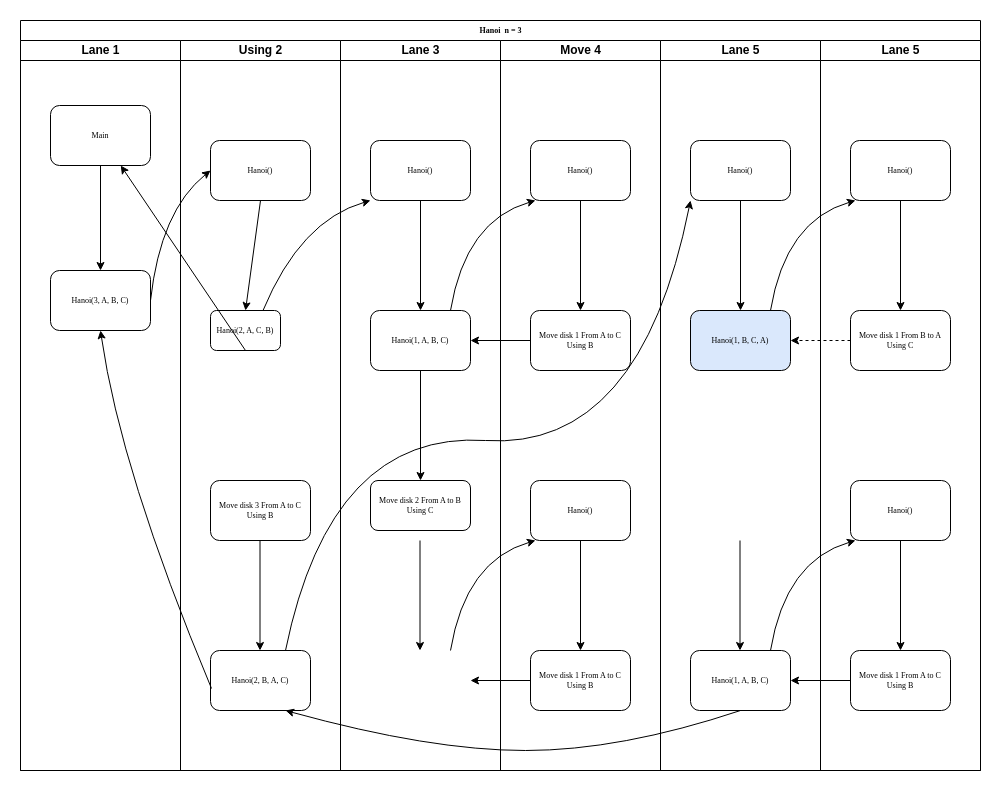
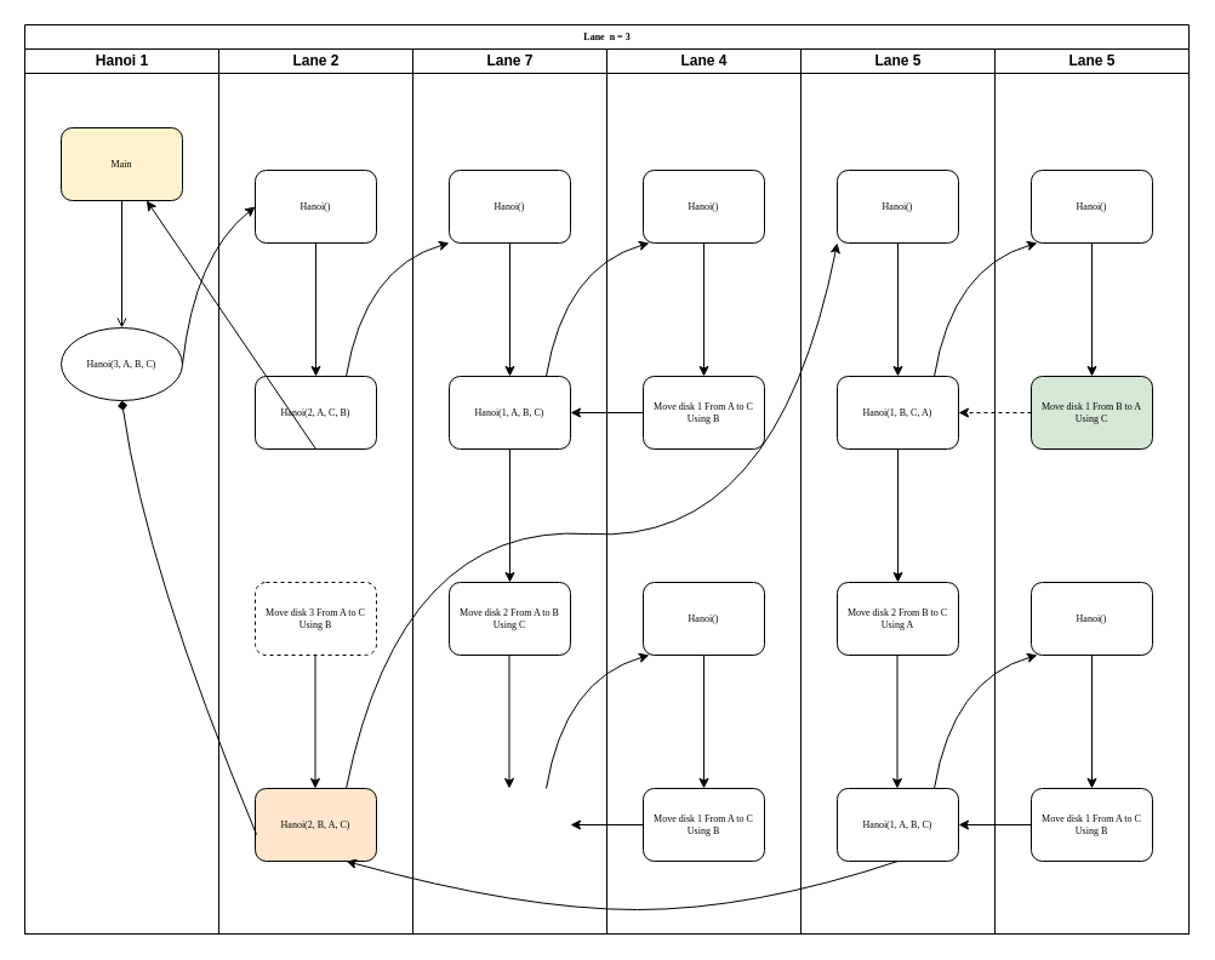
- <mxCell id="2" value="Hanoi&amp;nbsp; n = 3" style="swimlane;html=1;childLayout=stackLayout;startSize=20;rounded=0;shadow=0;labelBackgroundColor=none;strokeWidth=1;fontFamily=Verdana;fontSize=8;align=center;" parent="1" vertex="1"><mxGeometry x="20" y="20" width="960" height="750" as="geometry" /></mxCell>
+ <mxCell id="2" value="Lane&amp;nbsp; n = 3" style="swimlane;html=1;childLayout=stackLayout;startSize=20;rounded=0;shadow=0;labelBackgroundColor=none;strokeWidth=1;fontFamily=Verdana;fontSize=8;align=center;" parent="1" vertex="1"><mxGeometry x="20" y="20" width="960" height="750" as="geometry" /></mxCell>
- <mxCell id="3" value="Lane 1" style="swimlane;html=1;startSize=20;" parent="2" vertex="1"><mxGeometry y="20" width="160" height="730" as="geometry" /></mxCell>
+ <mxCell id="3" value="Hanoi 1" style="swimlane;html=1;startSize=20;" parent="2" vertex="1"><mxGeometry y="20" width="160" height="730" as="geometry" /></mxCell>
- <mxCell id="7" value="Using 2" style="swimlane;html=1;startSize=20;" parent="2" vertex="1"><mxGeometry x="160" y="20" width="160" height="730" as="geometry" /></mxCell>
+ <mxCell id="7" value="Lane 2" style="swimlane;html=1;startSize=20;" parent="2" vertex="1"><mxGeometry x="160" y="20" width="160" height="730" as="geometry" /></mxCell>
- <mxCell id="15" value="Lane 3" style="swimlane;html=1;startSize=20;" parent="2" vertex="1"><mxGeometry x="320" y="20" width="160" height="730" as="geometry" /></mxCell>
+ <mxCell id="15" value="Lane 7" style="swimlane;html=1;startSize=20;" parent="2" vertex="1"><mxGeometry x="320" y="20" width="160" height="730" as="geometry" /></mxCell>
- <mxCell id="24" value="Move 4" style="swimlane;html=1;startSize=20;" parent="2" vertex="1"><mxGeometry x="480" y="20" width="160" height="730" as="geometry" /></mxCell>
+ <mxCell id="24" value="Lane 4" style="swimlane;html=1;startSize=20;" parent="2" vertex="1"><mxGeometry x="480" y="20" width="160" height="730" as="geometry" /></mxCell>
- <mxCell id="4" value="Main" style="rounded=1;whiteSpace=wrap;html=1;shadow=0;labelBackgroundColor=none;strokeWidth=1;fontFamily=Verdana;fontSize=8;align=center;" parent="3" vertex="1"><mxGeometry x="30" y="65" width="100" height="60" as="geometry" /></mxCell>
+ <mxCell id="4" value="Main" style="rounded=1;whiteSpace=wrap;html=1;shadow=0;labelBackgroundColor=none;strokeWidth=1;fontFamily=Verdana;fontSize=8;align=center;fillColor=#fff2cc;" parent="3" vertex="1"><mxGeometry x="30" y="65" width="100" height="60" as="geometry" /></mxCell>
- <mxCell id="6" value="" style="endArrow=classic;html=1;rounded=0;exitX=0.5;exitY=1;exitDx=0;exitDy=0;entryX=0.5;entryY=0;entryDx=0;entryDy=0;" edge="1" parent="3" source="4" target="5"><mxGeometry width="50" height="50" relative="1" as="geometry"><mxPoint x="330" y="420" as="sourcePoint" /><mxPoint x="380" y="370" as="targetPoint" /></mxGeometry></mxCell>
+ <mxCell id="6" value="" style="endArrow=open;html=1;rounded=0;exitX=0.5;exitY=1;exitDx=0;exitDy=0;entryX=0.5;entryY=0;entryDx=0;entryDy=0;" edge="1" parent="3" source="4" target="5"><mxGeometry width="50" height="50" relative="1" as="geometry"><mxPoint x="330" y="420" as="sourcePoint" /><mxPoint x="380" y="370" as="targetPoint" /></mxGeometry></mxCell>
- <mxCell id="5" value="Hanoi(3, A, B, C)" style="rounded=1;whiteSpace=wrap;html=1;shadow=0;labelBackgroundColor=none;strokeWidth=1;fontFamily=Verdana;fontSize=8;align=center;" parent="3" vertex="1"><mxGeometry x="30" y="230" width="100" height="60" as="geometry" /></mxCell>
+ <mxCell id="5" value="Hanoi(3, A, B, C)" style="ellipse;whiteSpace=wrap;html=1;shadow=0;labelBackgroundColor=none;strokeWidth=1;fontFamily=Verdana;fontSize=8;align=center;" parent="3" vertex="1"><mxGeometry x="30" y="230" width="100" height="60" as="geometry" /></mxCell>
- <mxCell id="8" value="Hanoi(2, A, C, B)" style="rounded=1;whiteSpace=wrap;html=1;shadow=0;labelBackgroundColor=none;strokeWidth=1;fontFamily=Verdana;fontSize=8;align=center;" parent="7" vertex="1"><mxGeometry x="30" y="270" width="70" height="40" as="geometry" /></mxCell>
+ <mxCell id="8" value="Hanoi(2, A, C, B)" style="rounded=1;whiteSpace=wrap;html=1;shadow=0;labelBackgroundColor=none;strokeWidth=1;fontFamily=Verdana;fontSize=8;align=center;" parent="7" vertex="1"><mxGeometry x="30" y="270" width="100" height="60" as="geometry" /></mxCell>
- <mxCell id="35" value="" style="curved=1;endArrow=classic;html=1;rounded=0;exitX=0.01;exitY=0.633;exitDx=0;exitDy=0;exitPerimeter=0;entryX=0.5;entryY=1;entryDx=0;entryDy=0;" edge="1" parent="2" source="13" target="5"><mxGeometry width="50" height="50" relative="1" as="geometry"><mxPoint x="450" y="410" as="sourcePoint" /><mxPoint x="500" y="360" as="targetPoint" /><Array as="points"><mxPoint x="100" y="450" /></Array></mxGeometry></mxCell>
+ <mxCell id="35" value="" style="curved=1;endArrow=diamond;html=1;rounded=0;exitX=0.01;exitY=0.633;exitDx=0;exitDy=0;exitPerimeter=0;entryX=0.5;entryY=1;entryDx=0;entryDy=0;" edge="1" parent="2" source="13" target="5"><mxGeometry width="50" height="50" relative="1" as="geometry"><mxPoint x="450" y="410" as="sourcePoint" /><mxPoint x="500" y="360" as="targetPoint" /><Array as="points"><mxPoint x="100" y="450" /></Array></mxGeometry></mxCell>
- <mxCell id="38" value="Hanoi(1, B, C, A)" style="rounded=1;whiteSpace=wrap;html=1;shadow=0;labelBackgroundColor=none;strokeWidth=1;fontFamily=Verdana;fontSize=8;align=center;fillColor=#dae8fc;" vertex="1" parent="37"><mxGeometry x="-130" y="270" width="100" height="60" as="geometry" /></mxCell>
+ <mxCell id="38" value="Hanoi(1, B, C, A)" style="rounded=1;whiteSpace=wrap;html=1;shadow=0;labelBackgroundColor=none;strokeWidth=1;fontFamily=Verdana;fontSize=8;align=center;" vertex="1" parent="37"><mxGeometry x="-130" y="270" width="100" height="60" as="geometry" /></mxCell>
- <mxCell id="47" value="Move disk 1 From B to A Using C" style="rounded=1;whiteSpace=wrap;html=1;shadow=0;labelBackgroundColor=none;strokeWidth=1;fontFamily=Verdana;fontSize=8;align=center;" vertex="1" parent="37"><mxGeometry x="30" y="270" width="100" height="60" as="geometry" /></mxCell>
+ <mxCell id="47" value="Move disk 1 From B to A Using C" style="rounded=1;whiteSpace=wrap;html=1;shadow=0;labelBackgroundColor=none;strokeWidth=1;fontFamily=Verdana;fontSize=8;align=center;fillColor=#d5e8d4;" vertex="1" parent="37"><mxGeometry x="30" y="270" width="100" height="60" as="geometry" /></mxCell>
+ <mxCell id="41" value="" style="endArrow=classic;html=1;rounded=0;exitX=0.5;exitY=1;exitDx=0;exitDy=0;entryX=0.5;entryY=0;entryDx=0;entryDy=0;" edge="1" source="38" target="39" parent="37"><mxGeometry width="50" height="50" relative="1" as="geometry"><mxPoint x="170" y="290" as="sourcePoint" /><mxPoint x="220" y="240" as="targetPoint" /></mxGeometry></mxCell>
- <mxCell id="17" value="Move disk 2 From A to B Using C" style="rounded=1;whiteSpace=wrap;html=1;shadow=0;labelBackgroundColor=none;strokeWidth=1;fontFamily=Verdana;fontSize=8;align=center;" vertex="1" parent="15"><mxGeometry x="30" y="440" width="100" height="50" as="geometry" /></mxCell>
+ <mxCell id="17" value="Move disk 2 From A to B Using C" style="rounded=1;whiteSpace=wrap;html=1;shadow=0;labelBackgroundColor=none;strokeWidth=1;fontFamily=Verdana;fontSize=8;align=center;" vertex="1" parent="15"><mxGeometry x="30" y="440" width="100" height="60" as="geometry" /></mxCell>
- <mxCell id="9" value="Move disk 3 From A to C Using B" style="rounded=1;whiteSpace=wrap;html=1;shadow=0;labelBackgroundColor=none;strokeWidth=1;fontFamily=Verdana;fontSize=8;align=center;" parent="7" vertex="1"><mxGeometry x="30" y="440" width="100" height="60" as="geometry" /></mxCell>
+ <mxCell id="9" value="Move disk 3 From A to C Using B" style="rounded=1;whiteSpace=wrap;html=1;shadow=0;labelBackgroundColor=none;strokeWidth=1;fontFamily=Verdana;fontSize=8;align=center;dashed=1;" parent="7" vertex="1"><mxGeometry x="30" y="440" width="100" height="60" as="geometry" /></mxCell>
+ <mxCell id="39" value="Move disk 2 From B to C Using A" style="rounded=1;whiteSpace=wrap;html=1;shadow=0;labelBackgroundColor=none;strokeWidth=1;fontFamily=Verdana;fontSize=8;align=center;" vertex="1" parent="37"><mxGeometry x="-130" y="440" width="100" height="60" as="geometry" /></mxCell>
- <mxCell id="13" value="Hanoi(2, B, A, C)" style="rounded=1;whiteSpace=wrap;html=1;shadow=0;labelBackgroundColor=none;strokeWidth=1;fontFamily=Verdana;fontSize=8;align=center;" vertex="1" parent="7"><mxGeometry x="30" y="610" width="100" height="60" as="geometry" /></mxCell>
+ <mxCell id="13" value="Hanoi(2, B, A, C)" style="rounded=1;whiteSpace=wrap;html=1;shadow=0;labelBackgroundColor=none;strokeWidth=1;fontFamily=Verdana;fontSize=8;align=center;fillColor=#ffe6cc;" vertex="1" parent="7"><mxGeometry x="30" y="610" width="100" height="60" as="geometry" /></mxCell>
